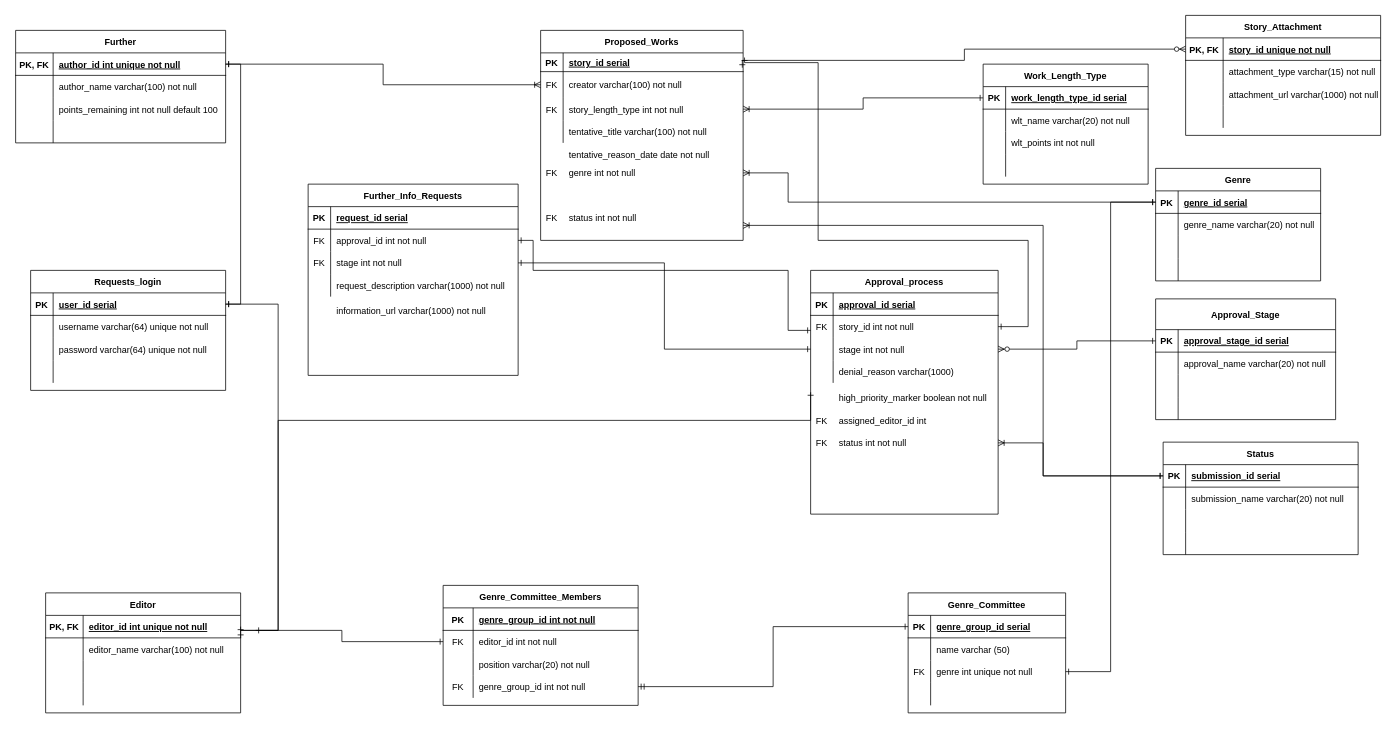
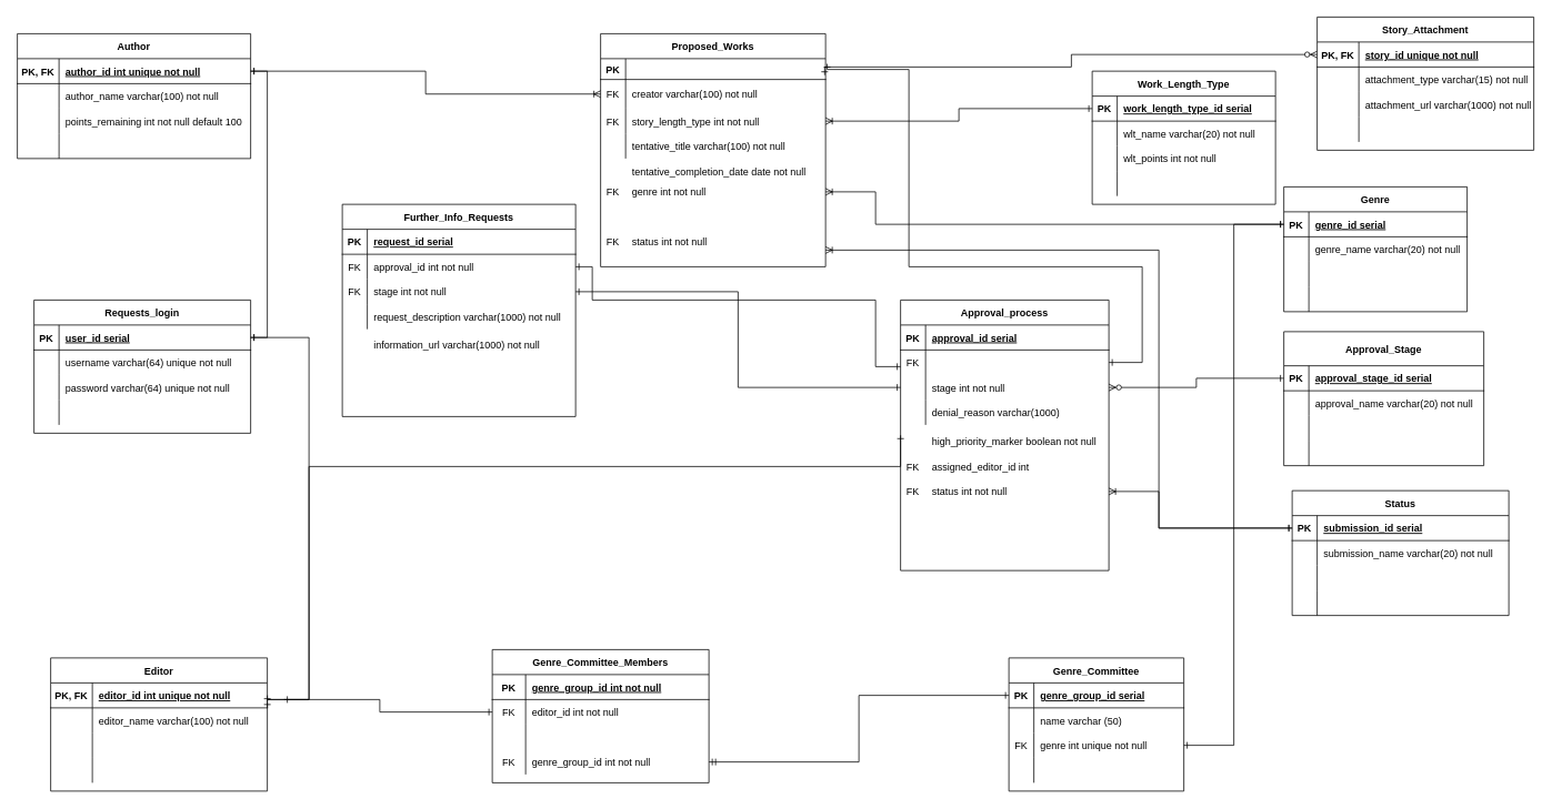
- <mxCell id="2" value="Further" style="shape=table;startSize=30;container=1;collapsible=1;childLayout=tableLayout;fixedRows=1;rowLines=0;fontStyle=1;align=center;resizeLast=1;" parent="1" vertex="1"><mxGeometry x="20" y="40" width="280" height="150" as="geometry" /></mxCell>
+ <mxCell id="2" value="Author" style="shape=table;startSize=30;container=1;collapsible=1;childLayout=tableLayout;fixedRows=1;rowLines=0;fontStyle=1;align=center;resizeLast=1;" parent="1" vertex="1"><mxGeometry x="20" y="40" width="280" height="150" as="geometry" /></mxCell>
- <mxCell id="18" value="story_id serial" style="shape=partialRectangle;connectable=0;fillColor=none;top=0;left=0;bottom=0;right=0;align=left;spacingLeft=6;fontStyle=5;overflow=hidden;" parent="16" vertex="1"><mxGeometry x="30" width="240" height="25" as="geometry" /></mxCell>
- <mxCell id="28" value="tentative_reason_date date not null" style="shape=partialRectangle;connectable=0;fillColor=none;top=0;left=0;bottom=0;right=0;align=left;spacingLeft=6;overflow=hidden;" parent="1" vertex="1"><mxGeometry x="750" y="190" width="240" height="30" as="geometry" /></mxCell>
+ <mxCell id="28" value="tentative_completion_date date not null" style="shape=partialRectangle;connectable=0;fillColor=none;top=0;left=0;bottom=0;right=0;align=left;spacingLeft=6;overflow=hidden;" parent="1" vertex="1"><mxGeometry x="750" y="190" width="240" height="30" as="geometry" /></mxCell>
- <mxCell id="118" value="story_id int not null" style="shape=partialRectangle;connectable=0;fillColor=none;top=0;left=0;bottom=0;right=0;align=left;spacingLeft=6;overflow=hidden;" parent="116" vertex="1"><mxGeometry x="30" width="220" height="30" as="geometry" /></mxCell>
- <mxCell id="107" value="position varchar(20) not null" style="shape=partialRectangle;connectable=0;fillColor=none;top=0;left=0;bottom=0;right=0;align=left;spacingLeft=6;overflow=hidden;" parent="105" vertex="1"><mxGeometry x="40" width="220" height="30" as="geometry" /></mxCell>
